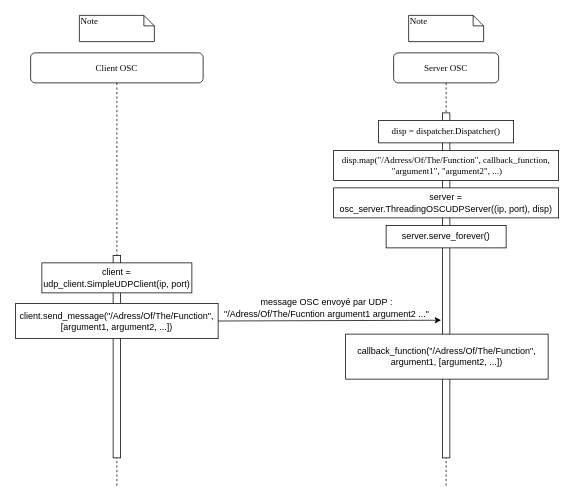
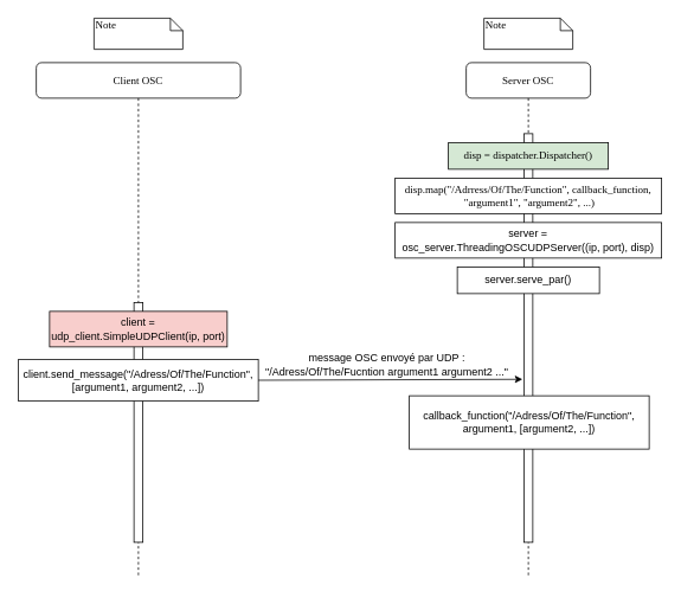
- <mxCell id="11" value="&lt;span style=&quot;font-family: Verdana;&quot;&gt;disp =&amp;nbsp;&lt;/span&gt;&lt;span style=&quot;font-family: Verdana;&quot;&gt;dispatcher.Dispatcher()&lt;/span&gt;" style="rounded=0;whiteSpace=wrap;html=1;" vertex="1" parent="1"><mxGeometry x="504" y="160" width="180" height="30" as="geometry" /></mxCell>
+ <mxCell id="11" value="&lt;span style=&quot;font-family: Verdana;&quot;&gt;disp =&amp;nbsp;&lt;/span&gt;&lt;span style=&quot;font-family: Verdana;&quot;&gt;dispatcher.Dispatcher()&lt;/span&gt;" style="rounded=0;whiteSpace=wrap;html=1;fillColor=#d5e8d4;" vertex="1" parent="1"><mxGeometry x="504" y="160" width="180" height="30" as="geometry" /></mxCell>
- <mxCell id="13" value="server.serve_forever()" style="rounded=0;whiteSpace=wrap;html=1;" vertex="1" parent="1"><mxGeometry x="514" y="300" width="160" height="30" as="geometry" /></mxCell>
+ <mxCell id="13" value="server.serve_par()" style="rounded=0;whiteSpace=wrap;html=1;" vertex="1" parent="1"><mxGeometry x="514" y="300" width="160" height="30" as="geometry" /></mxCell>
- <mxCell id="6" value="client = udp_client.SimpleUDPClient(ip, port)" style="rounded=0;whiteSpace=wrap;html=1;" vertex="1" parent="4"><mxGeometry x="15" y="280" width="200" height="40" as="geometry" /></mxCell>
+ <mxCell id="6" value="client = udp_client.SimpleUDPClient(ip, port)" style="rounded=0;whiteSpace=wrap;html=1;fillColor=#f8cecc;" vertex="1" parent="4"><mxGeometry x="15" y="280" width="200" height="40" as="geometry" /></mxCell>
